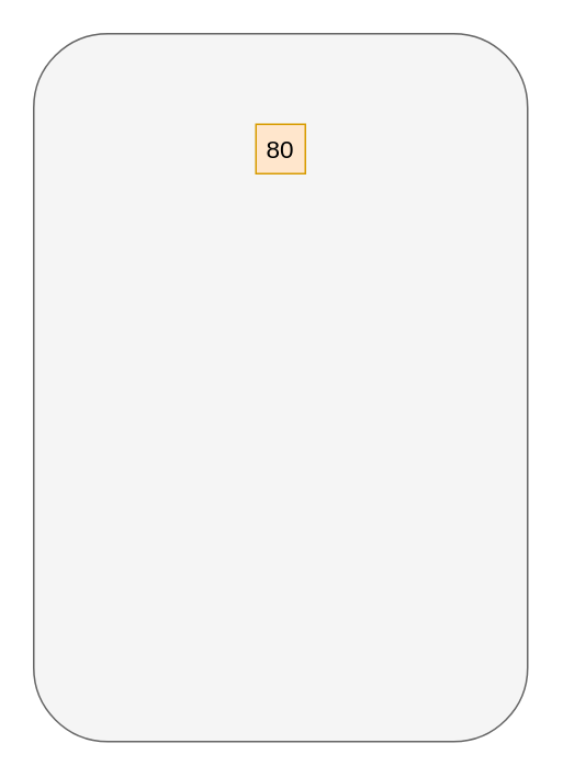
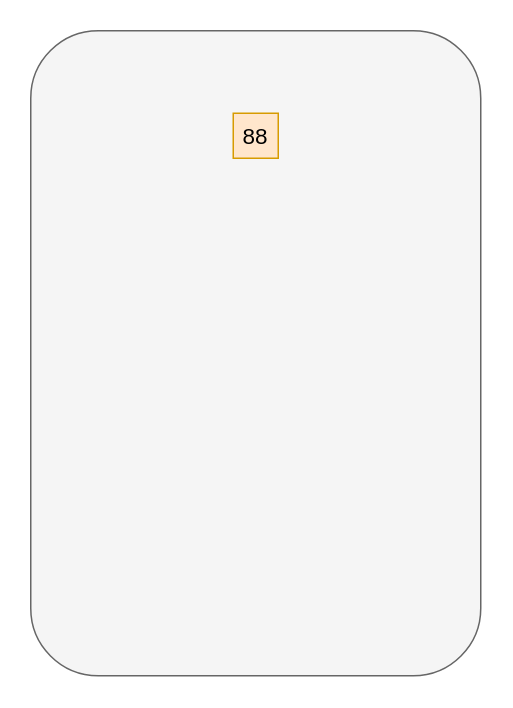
- <mxCell id="5" value="80" style="rounded=0;whiteSpace=wrap;html=1;fontSize=15;fillColor=#ffe6cc;strokeColor=#d79b00;" vertex="1" parent="1"><mxGeometry x="155" y="75" width="30" height="30" as="geometry" /></mxCell>
+ <mxCell id="5" value="88" style="rounded=0;whiteSpace=wrap;html=1;fontSize=15;fillColor=#ffe6cc;strokeColor=#d79b00;" vertex="1" parent="1"><mxGeometry x="155" y="75" width="30" height="30" as="geometry" /></mxCell>
